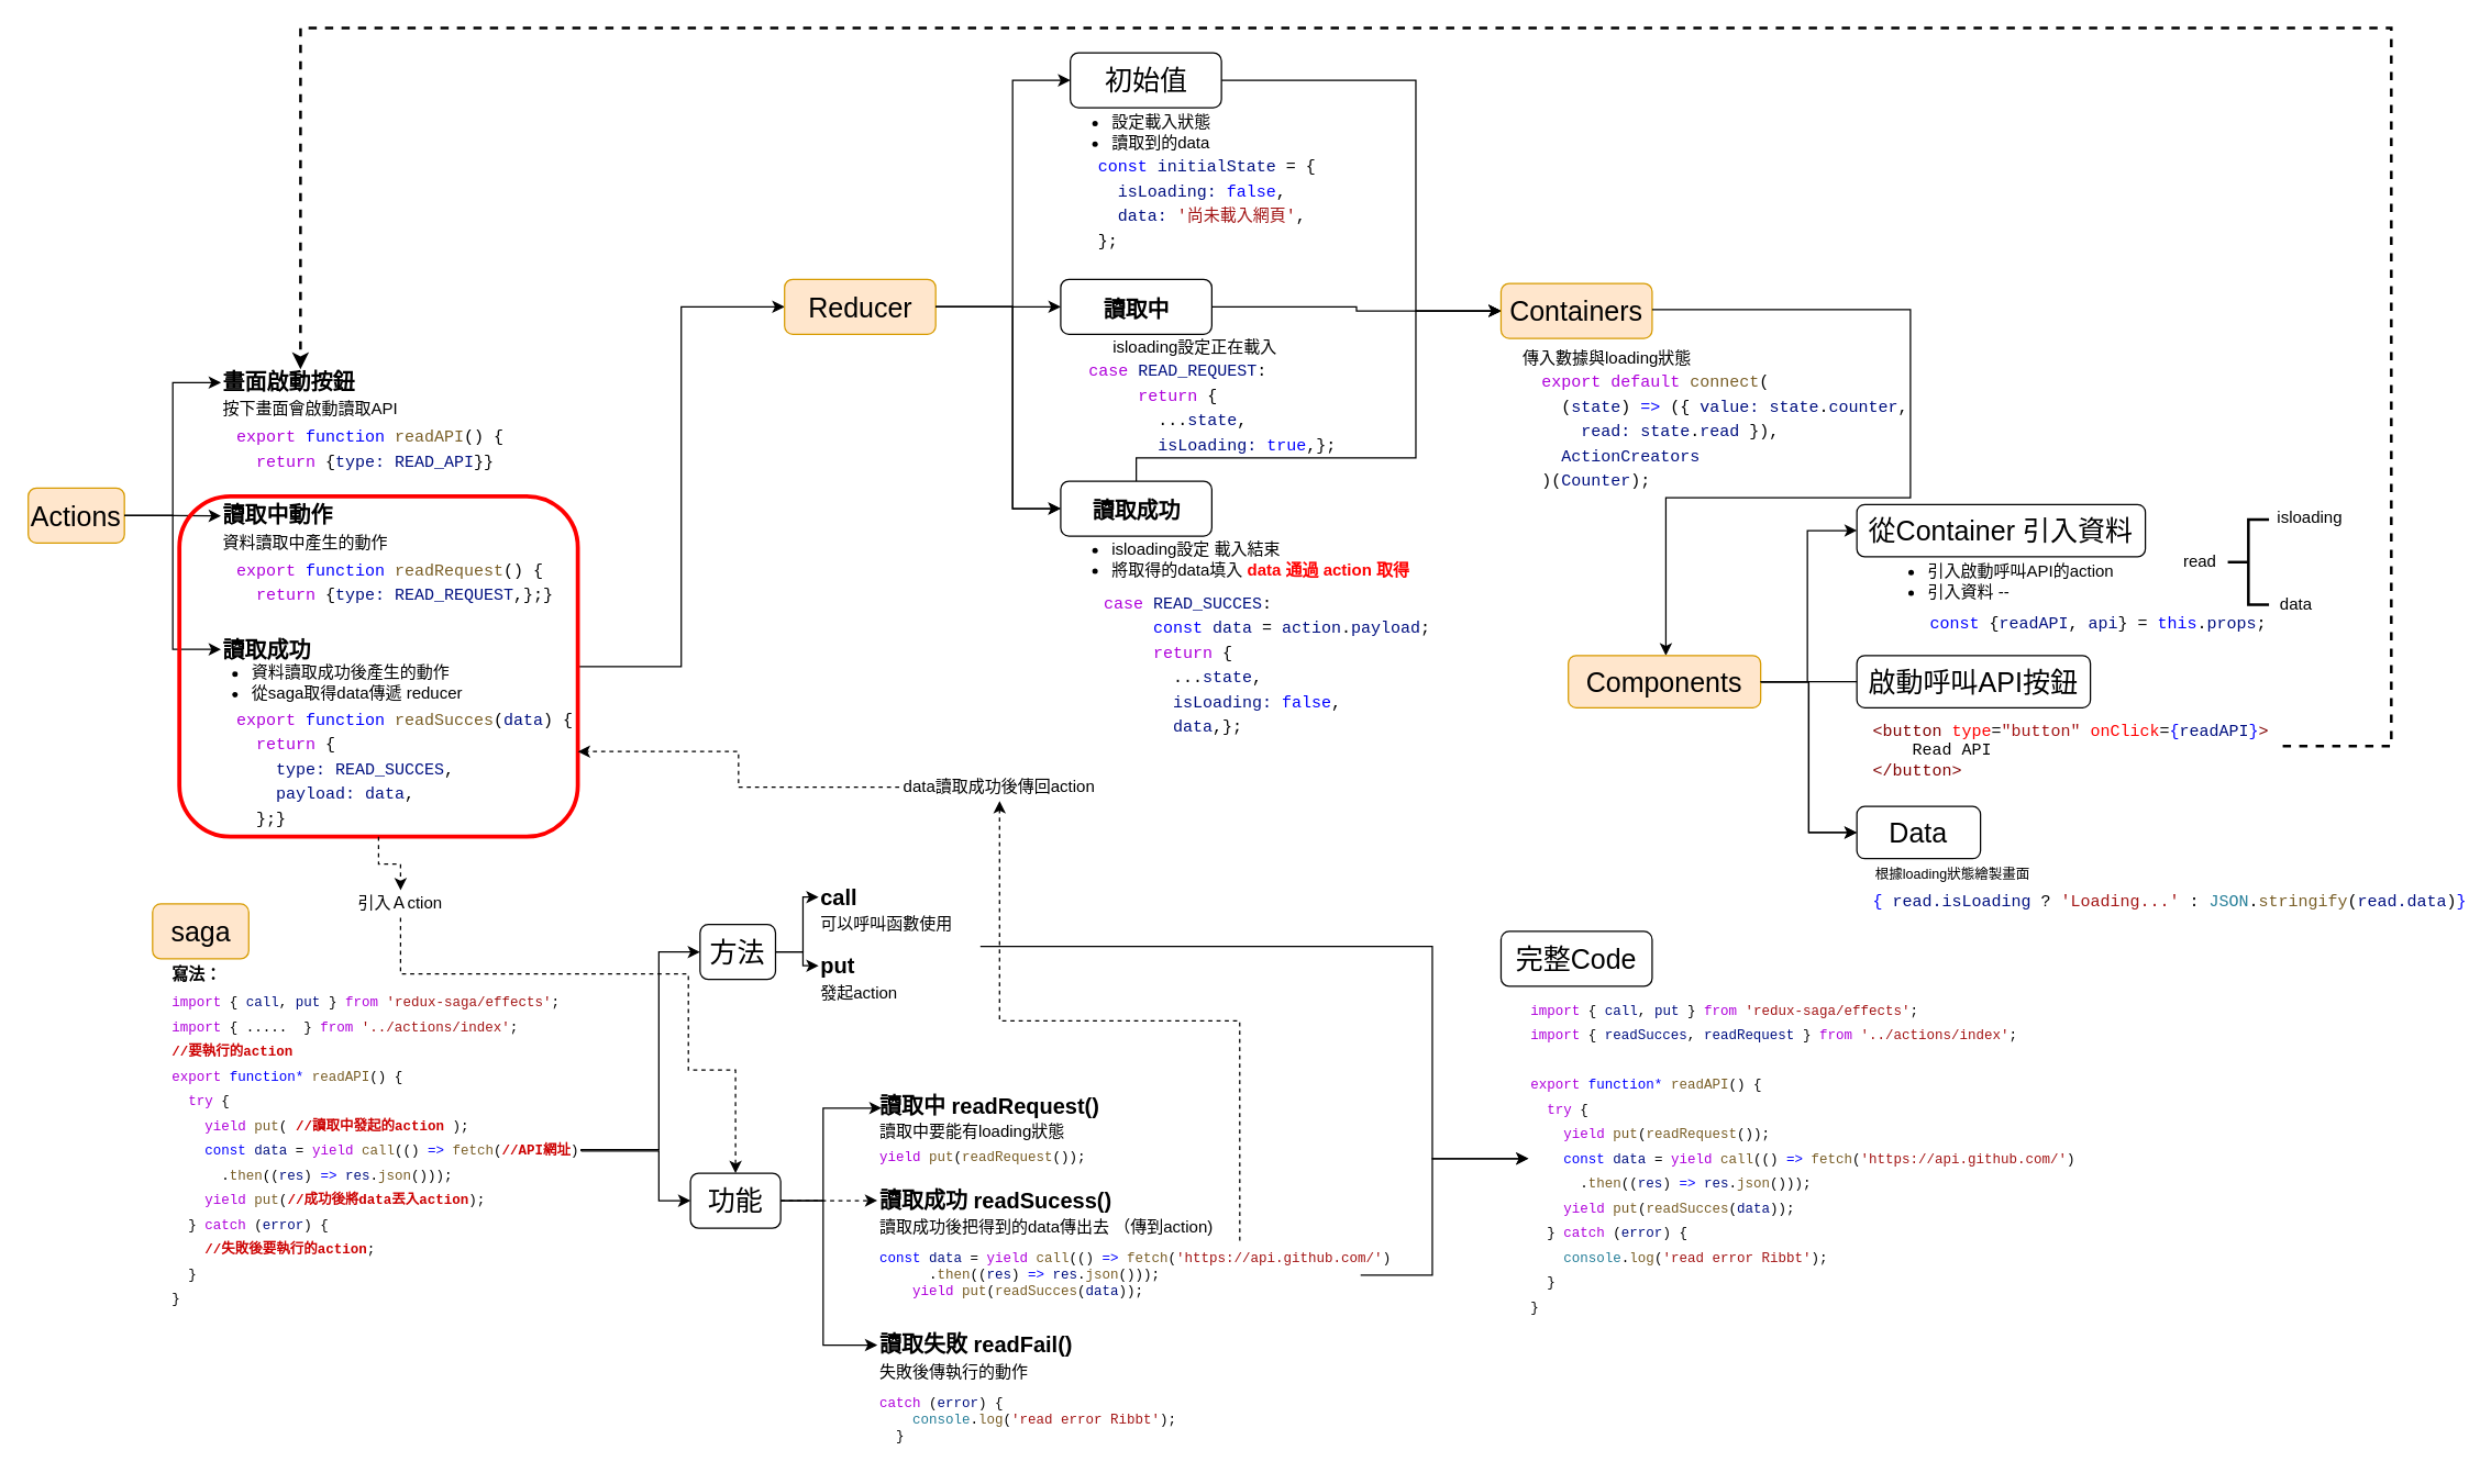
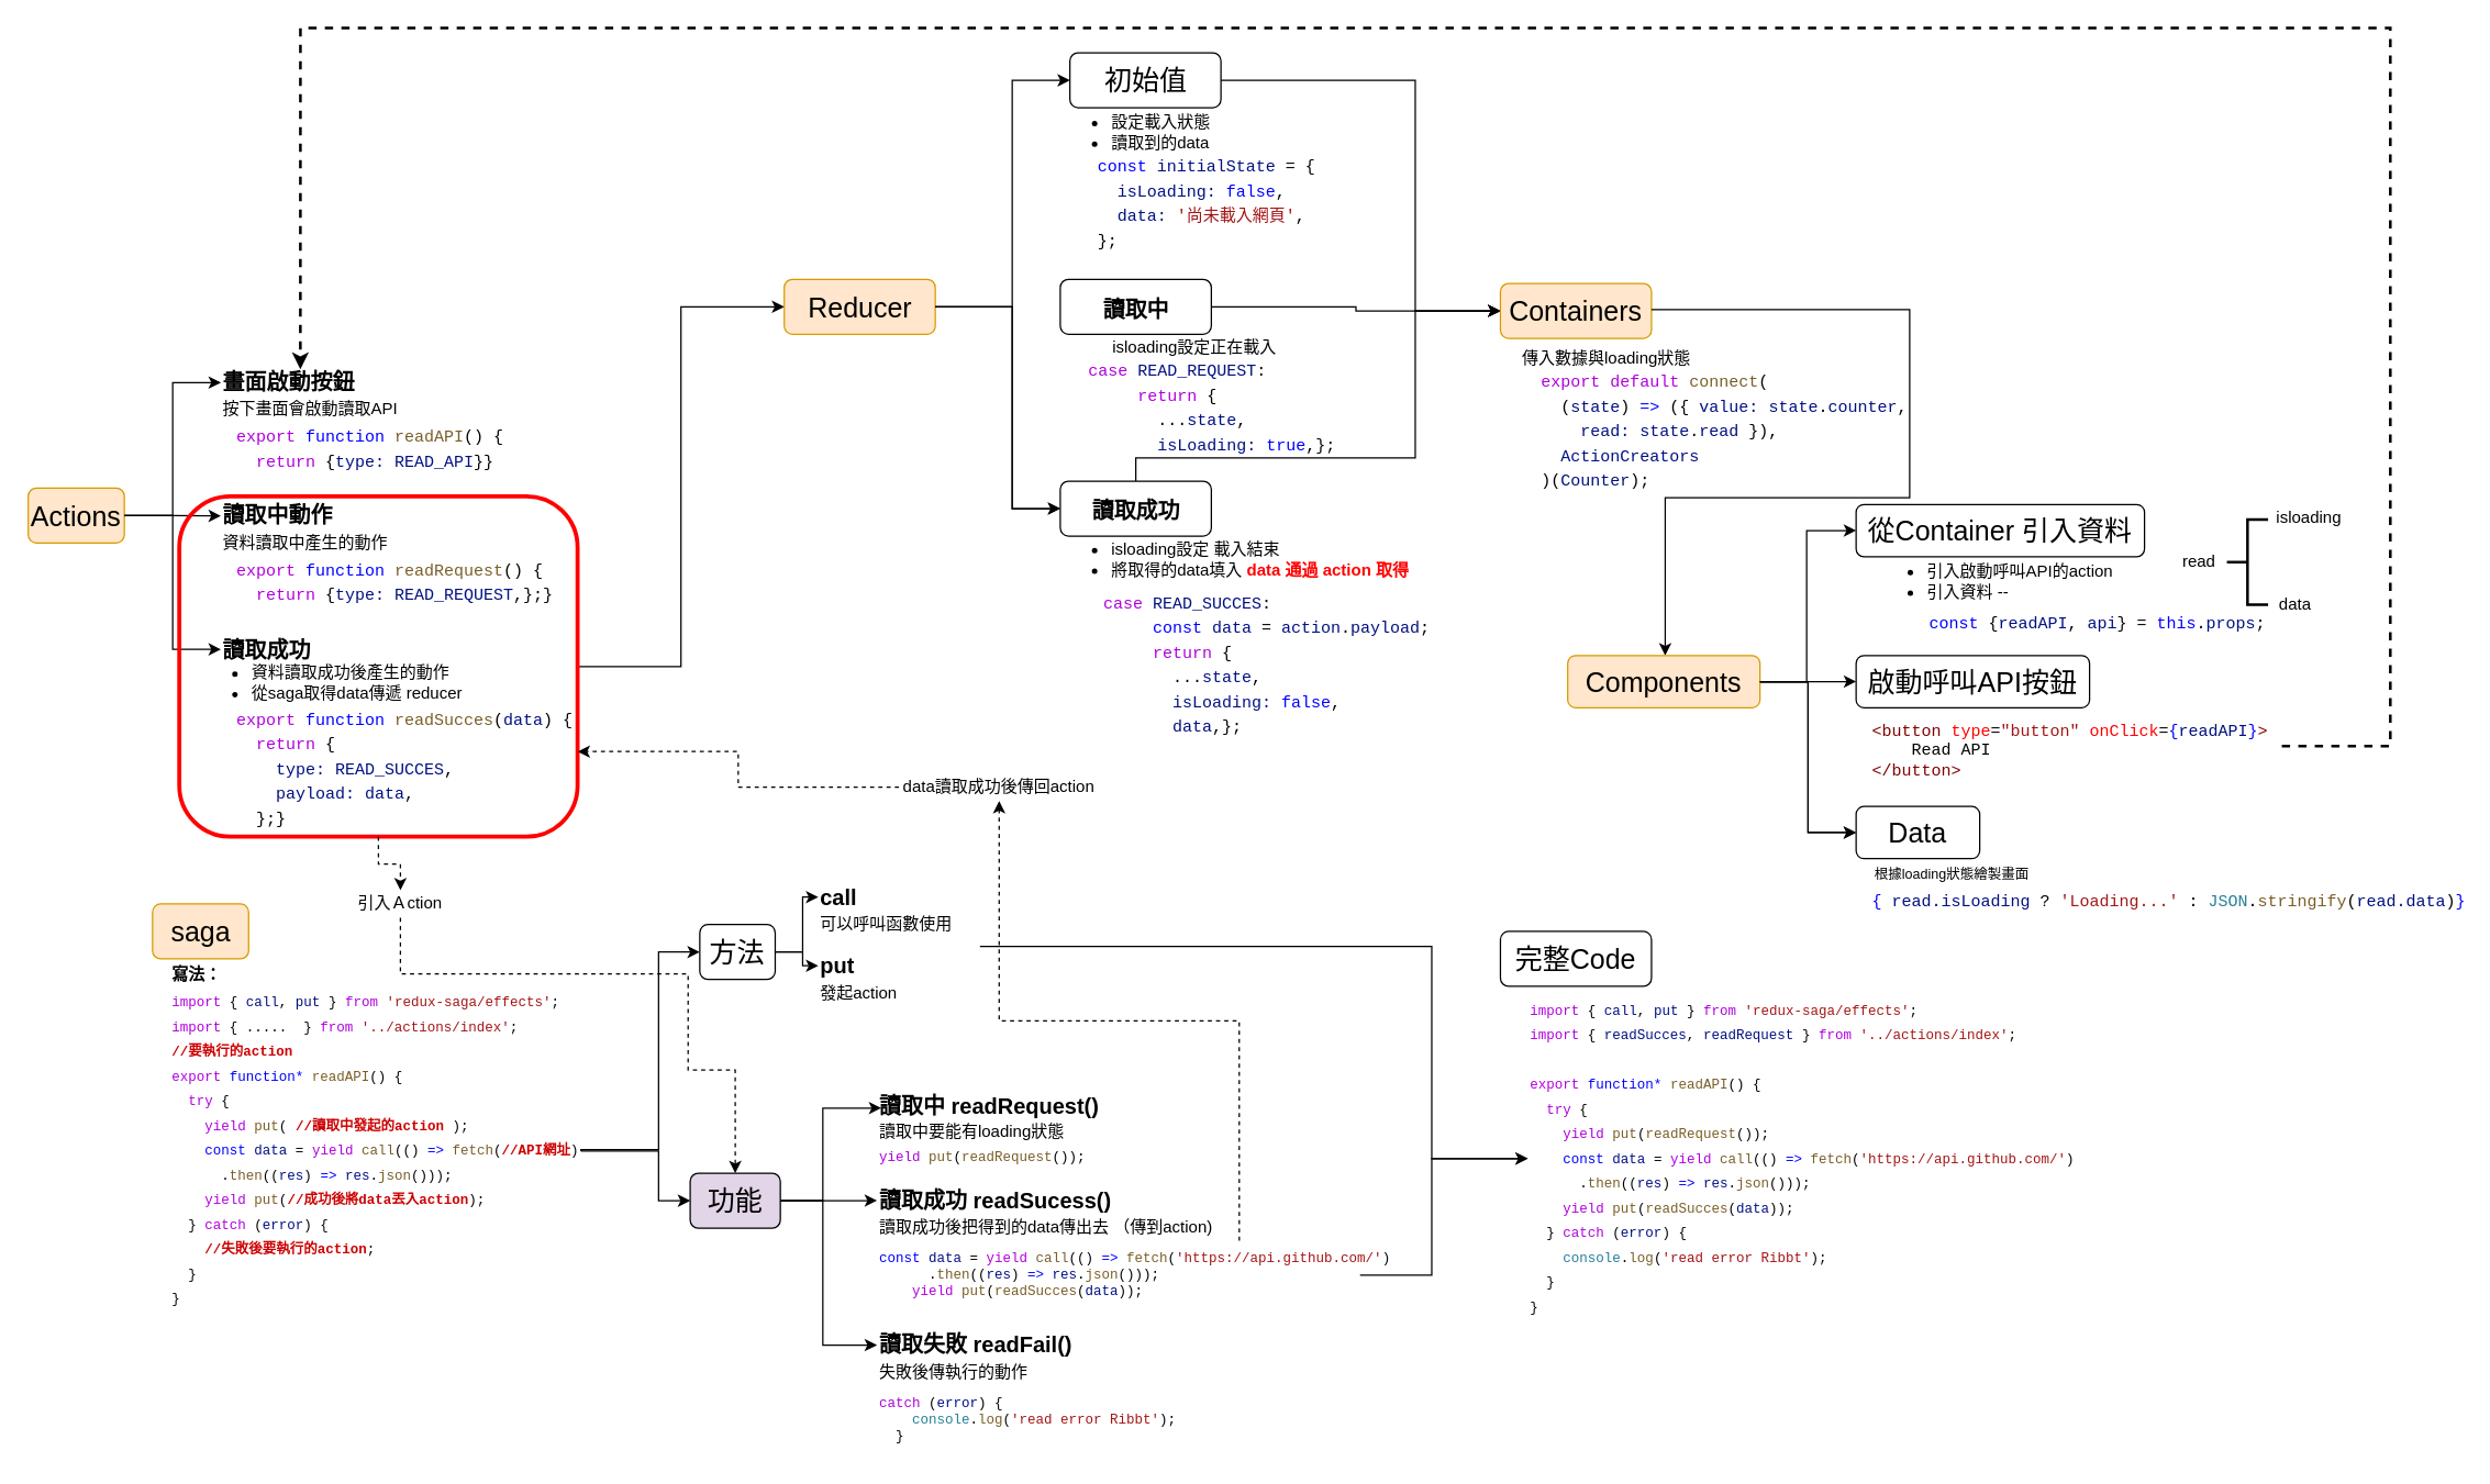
- <mxCell id="66" style="edgeStyle=orthogonalEdgeStyle;rounded=0;orthogonalLoop=1;jettySize=auto;html=1;fontSize=12;entryX=0;entryY=0.5;entryDx=0;entryDy=0;" edge="1" parent="59" source="60" target="65"><mxGeometry relative="1" as="geometry"><mxPoint x="166" y="230" as="targetPoint" /><Array as="points"><mxPoint x="136" y="185" /><mxPoint x="136" y="185" /></Array></mxGeometry></mxCell>
- <mxCell id="94" style="edgeStyle=orthogonalEdgeStyle;rounded=0;orthogonalLoop=1;jettySize=auto;html=1;fontSize=10;entryX=0;entryY=0.5;entryDx=0;entryDy=0;endArrow=none;" edge="1" parent="82" source="84" target="93"><mxGeometry relative="1" as="geometry"><mxPoint x="240" y="132" as="targetPoint" /></mxGeometry></mxCell>
+ <mxCell id="94" style="edgeStyle=orthogonalEdgeStyle;rounded=0;orthogonalLoop=1;jettySize=auto;html=1;fontSize=10;entryX=0;entryY=0.5;entryDx=0;entryDy=0;" edge="1" parent="82" source="84" target="93"><mxGeometry relative="1" as="geometry"><mxPoint x="240" y="132" as="targetPoint" /></mxGeometry></mxCell>
- <mxCell id="17" value="功能" style="rounded=1;whiteSpace=wrap;html=1;fontSize=20;" vertex="1" parent="14"><mxGeometry y="59.112" width="65.664" height="40.076" as="geometry" /></mxCell>
+ <mxCell id="17" value="功能" style="rounded=1;whiteSpace=wrap;html=1;fontSize=20;fillColor=#e1d5e7;" vertex="1" parent="14"><mxGeometry y="59.112" width="65.664" height="40.076" as="geometry" /></mxCell>
- <mxCell id="20" style="edgeStyle=orthogonalEdgeStyle;rounded=0;orthogonalLoop=1;jettySize=auto;html=1;dashed=1;" edge="1" parent="14" source="17" target="19"><mxGeometry relative="1" as="geometry" /></mxCell>
+ <mxCell id="20" style="edgeStyle=orthogonalEdgeStyle;rounded=0;orthogonalLoop=1;jettySize=auto;html=1;" edge="1" parent="14" source="17" target="19"><mxGeometry relative="1" as="geometry" /></mxCell>
